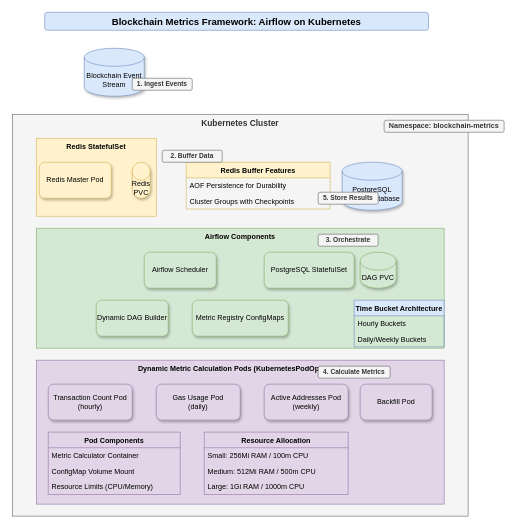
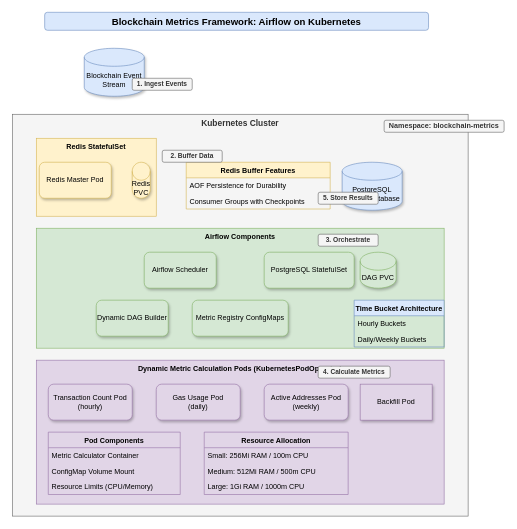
- <mxCell id="29" value="Cluster Groups with Checkpoints" style="text;strokeColor=none;fillColor=none;align=left;verticalAlign=top;spacingLeft=4;spacingRight=4;overflow=hidden;rotatable=0;points=[[0,0.5],[1,0.5]];portConstraint=eastwest;" vertex="1" parent="27"><mxGeometry y="52" width="240" height="26" as="geometry" /></mxCell>
+ <mxCell id="29" value="Consumer Groups with Checkpoints" style="text;strokeColor=none;fillColor=none;align=left;verticalAlign=top;spacingLeft=4;spacingRight=4;overflow=hidden;rotatable=0;points=[[0,0.5],[1,0.5]];portConstraint=eastwest;" vertex="1" parent="27"><mxGeometry y="52" width="240" height="26" as="geometry" /></mxCell>
- <mxCell id="18" value="Backfill Pod" style="rounded=1;whiteSpace=wrap;html=1;fillColor=#e1d5e7;strokeColor=#9673a6;shadow=1" vertex="1" parent="1"><mxGeometry x="600" y="640" width="120" height="60" as="geometry" /></mxCell>
+ <mxCell id="18" value="Backfill Pod" style="whiteSpace=wrap;html=1;fillColor=#e1d5e7;strokeColor=#9673a6;shadow=1;rounded=0;" vertex="1" parent="1"><mxGeometry x="600" y="640" width="120" height="60" as="geometry" /></mxCell>
